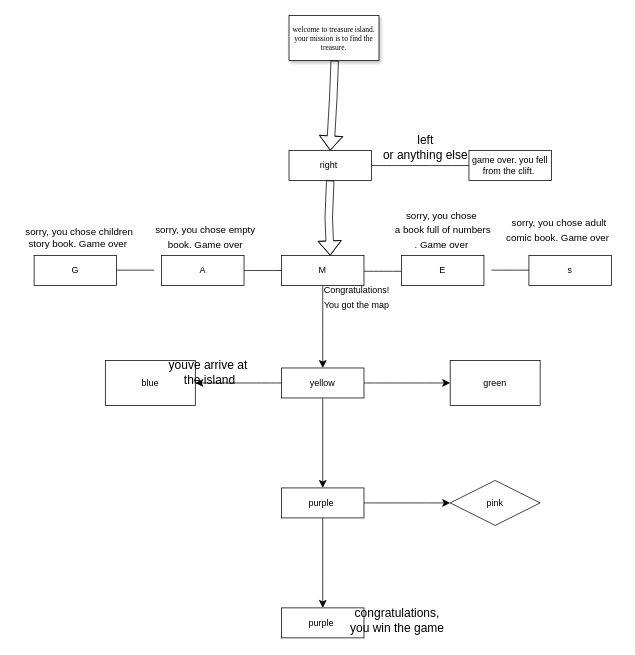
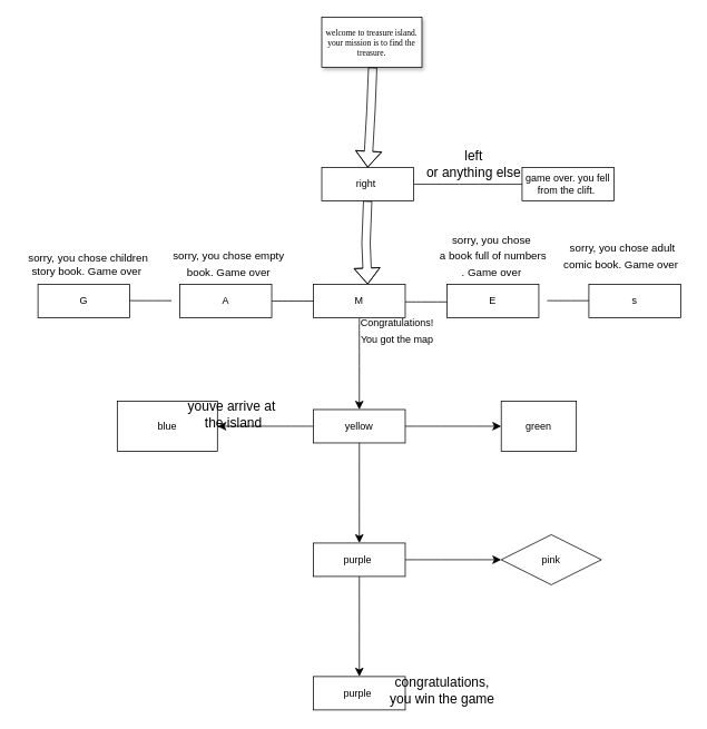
- <mxCell id="28" value="green" style="whiteSpace=wrap;html=1;rounded=0;" vertex="1" parent="1"><mxGeometry x="600" y="480" width="120" height="60" as="geometry" /></mxCell>
+ <mxCell id="28" value="green" style="whiteSpace=wrap;html=1;rounded=0;" vertex="1" parent="1"><mxGeometry x="600" y="480" width="90" height="60" as="geometry" /></mxCell>
